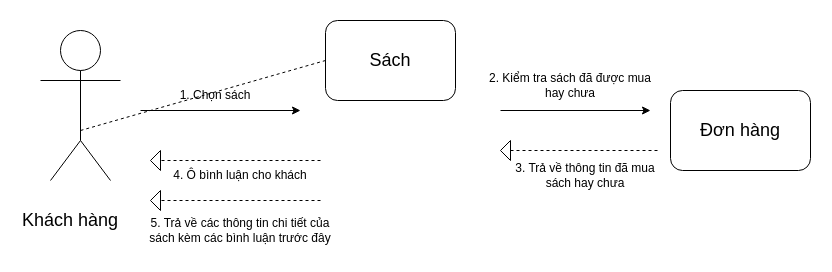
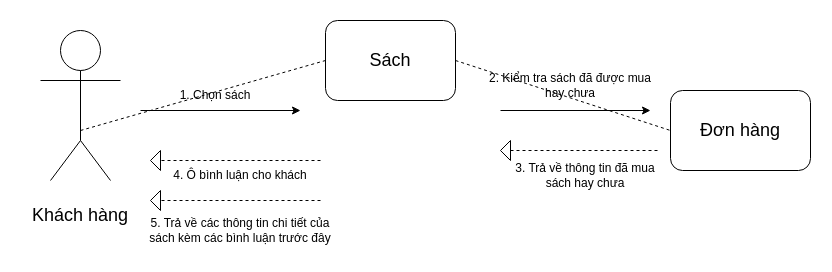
+ <mxCell id="13" value="" style="endArrow=none;dashed=1;html=1;rounded=0;exitX=1;exitY=0.5;exitDx=0;exitDy=0;entryX=0;entryY=0.5;entryDx=0;entryDy=0;" edge="1" parent="1" source="8" target="12"><mxGeometry width="50" height="50" relative="1" as="geometry"><mxPoint x="400" y="140" as="sourcePoint" /><mxPoint x="450" y="90" as="targetPoint" /></mxGeometry></mxCell>
- <mxCell id="7" value="&lt;font style=&quot;font-size: 18px;&quot;&gt;Khách hàng&lt;/font&gt;" style="text;html=1;align=center;verticalAlign=middle;whiteSpace=wrap;rounded=0;" vertex="1" parent="1"><mxGeometry x="10" y="205" width="120" height="30" as="geometry" /></mxCell>
+ <mxCell id="7" value="&lt;font style=&quot;font-size: 18px;&quot;&gt;Khách hàng&lt;/font&gt;" style="text;html=1;align=center;verticalAlign=middle;whiteSpace=wrap;rounded=0;" vertex="1" parent="1"><mxGeometry x="20" y="200" width="120" height="30" as="geometry" /></mxCell>
